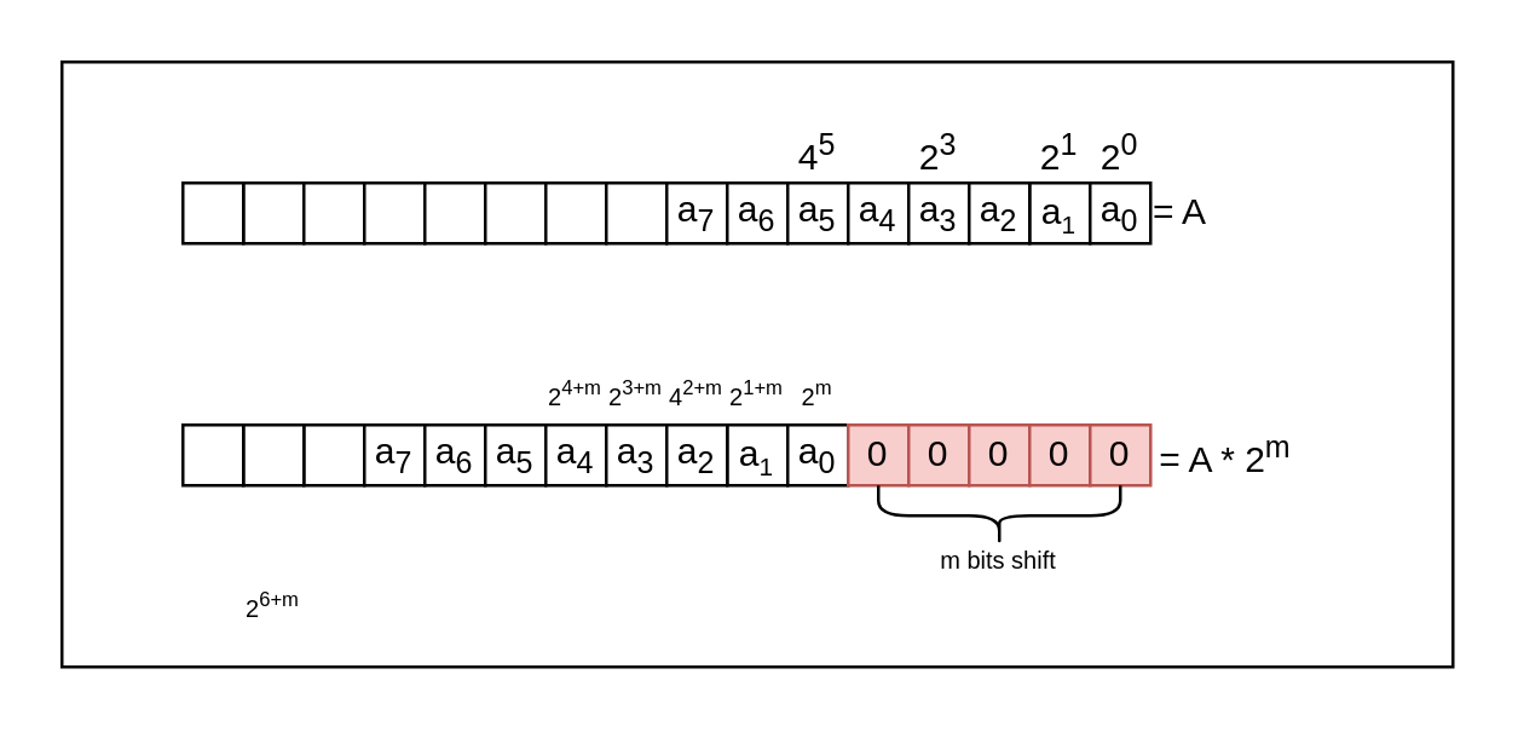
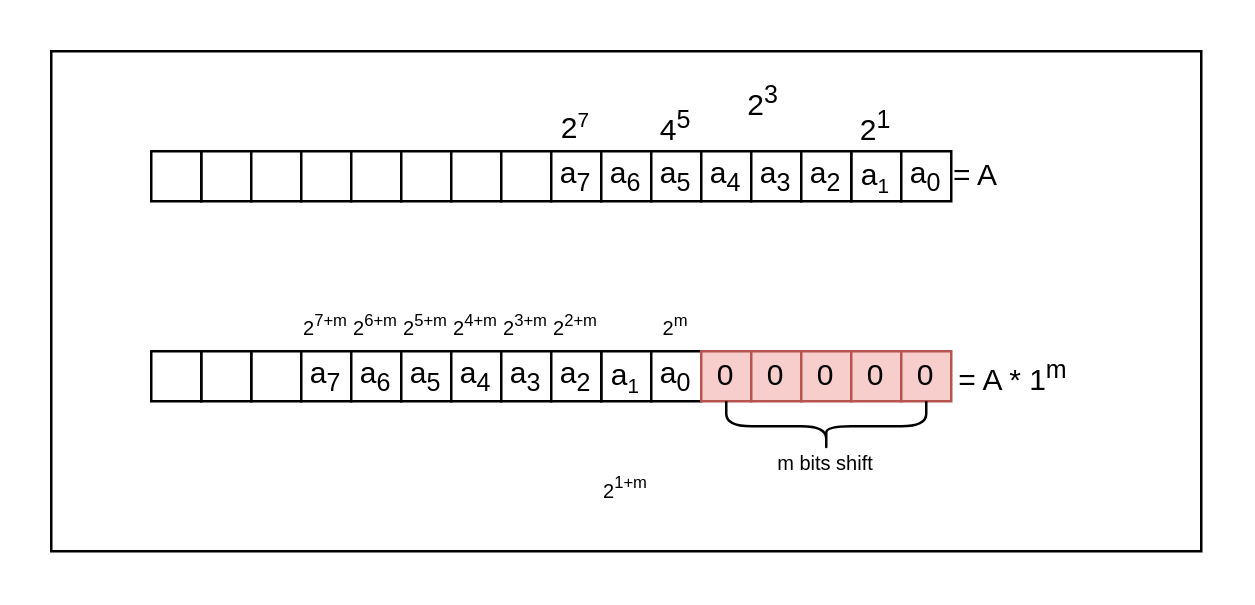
+ <mxCell id="23" value="2&lt;span style=&quot;font-size: 10px;&quot;&gt;&lt;sup&gt;7&lt;/sup&gt;&lt;/span&gt;" style="text;html=1;strokeColor=none;fillColor=none;align=center;verticalAlign=middle;whiteSpace=wrap;rounded=0;" vertex="1" parent="1"><mxGeometry x="220" y="40" width="20" height="20" as="geometry" /></mxCell>
- <mxCell id="21" value="2&lt;sup&gt;3&lt;/sup&gt;" style="text;html=1;strokeColor=none;fillColor=none;align=center;verticalAlign=middle;whiteSpace=wrap;rounded=0;" vertex="1" parent="1"><mxGeometry x="300" y="40" width="20" height="20" as="geometry" /></mxCell>
+ <mxCell id="21" value="2&lt;sup&gt;3&lt;/sup&gt;" style="text;html=1;strokeColor=none;fillColor=none;align=center;verticalAlign=middle;whiteSpace=wrap;rounded=0;" vertex="1" parent="1"><mxGeometry x="295" y="30" width="20" height="20" as="geometry" /></mxCell>
- <mxCell id="19" value="2&lt;sup&gt;0&lt;/sup&gt;" style="text;html=1;strokeColor=none;fillColor=none;align=center;verticalAlign=middle;whiteSpace=wrap;rounded=0;" vertex="1" parent="1"><mxGeometry x="360" y="40" width="20" height="20" as="geometry" /></mxCell>
+ <mxCell id="41" value="&lt;font style=&quot;font-size: 8px;&quot;&gt;2&lt;sup style=&quot;&quot;&gt;7+m&lt;/sup&gt;&lt;/font&gt;" style="text;html=1;strokeColor=none;fillColor=none;align=center;verticalAlign=middle;whiteSpace=wrap;rounded=0;" vertex="1" parent="1"><mxGeometry x="120" y="120" width="20" height="20" as="geometry" /></mxCell>
+ <mxCell id="39" value="&lt;font style=&quot;font-size: 8px;&quot;&gt;2&lt;sup&gt;5+m&lt;/sup&gt;&lt;/font&gt;" style="text;html=1;strokeColor=none;fillColor=none;align=center;verticalAlign=middle;whiteSpace=wrap;rounded=0;" vertex="1" parent="1"><mxGeometry x="160" y="120" width="20" height="20" as="geometry" /></mxCell>
- <mxCell id="36" value="&lt;font style=&quot;font-size: 8px;&quot;&gt;4&lt;sup&gt;2+m&lt;/sup&gt;&lt;/font&gt;" style="text;html=1;strokeColor=none;fillColor=none;align=center;verticalAlign=middle;whiteSpace=wrap;rounded=0;" vertex="1" parent="1"><mxGeometry x="220" y="120" width="20" height="20" as="geometry" /></mxCell>
+ <mxCell id="36" value="&lt;font style=&quot;font-size: 8px;&quot;&gt;2&lt;sup&gt;2+m&lt;/sup&gt;&lt;/font&gt;" style="text;html=1;strokeColor=none;fillColor=none;align=center;verticalAlign=middle;whiteSpace=wrap;rounded=0;" vertex="1" parent="1"><mxGeometry x="220" y="120" width="20" height="20" as="geometry" /></mxCell>
- <mxCell id="35" value="&lt;font style=&quot;font-size: 8px;&quot;&gt;2&lt;sup&gt;1+m&lt;/sup&gt;&lt;/font&gt;" style="text;html=1;strokeColor=none;fillColor=none;align=center;verticalAlign=middle;whiteSpace=wrap;rounded=0;" vertex="1" parent="1"><mxGeometry x="240" y="120" width="20" height="20" as="geometry" /></mxCell>
+ <mxCell id="35" value="&lt;font style=&quot;font-size: 8px;&quot;&gt;2&lt;sup&gt;1+m&lt;/sup&gt;&lt;/font&gt;" style="text;html=1;strokeColor=none;fillColor=none;align=center;verticalAlign=middle;whiteSpace=wrap;rounded=0;" vertex="1" parent="1"><mxGeometry x="240" y="185" width="20" height="20" as="geometry" /></mxCell>
- <mxCell id="32" value="= A * 2&lt;sup&gt;m&lt;/sup&gt;" style="text;html=1;strokeColor=none;fillColor=none;align=center;verticalAlign=middle;whiteSpace=wrap;rounded=0;" vertex="1" parent="1"><mxGeometry x="380" y="135" width="50" height="30" as="geometry" /></mxCell>
+ <mxCell id="32" value="= A * 1&lt;sup&gt;m&lt;/sup&gt;" style="text;html=1;strokeColor=none;fillColor=none;align=center;verticalAlign=middle;whiteSpace=wrap;rounded=0;" vertex="1" parent="1"><mxGeometry x="380" y="135" width="50" height="30" as="geometry" /></mxCell>
- <mxCell id="40" value="&lt;font style=&quot;font-size: 8px;&quot;&gt;2&lt;sup&gt;6+m&lt;/sup&gt;&lt;/font&gt;" style="text;html=1;strokeColor=none;fillColor=none;align=center;verticalAlign=middle;whiteSpace=wrap;rounded=0;" vertex="1" parent="1"><mxGeometry x="80" y="190" width="20" height="20" as="geometry" /></mxCell>
+ <mxCell id="40" value="&lt;font style=&quot;font-size: 8px;&quot;&gt;2&lt;sup&gt;6+m&lt;/sup&gt;&lt;/font&gt;" style="text;html=1;strokeColor=none;fillColor=none;align=center;verticalAlign=middle;whiteSpace=wrap;rounded=0;" vertex="1" parent="1"><mxGeometry x="140" y="120" width="20" height="20" as="geometry" /></mxCell>
